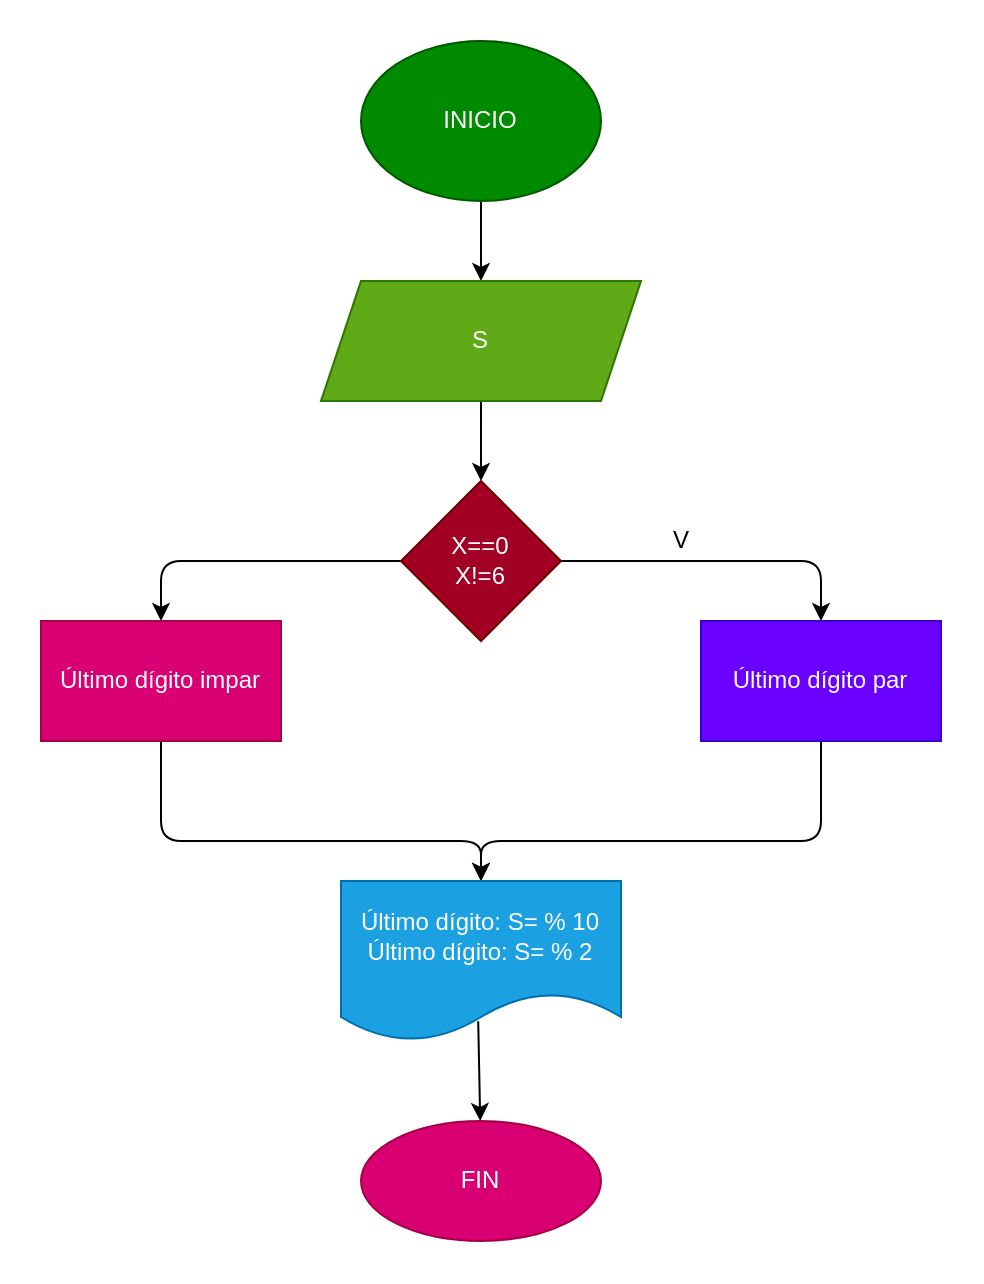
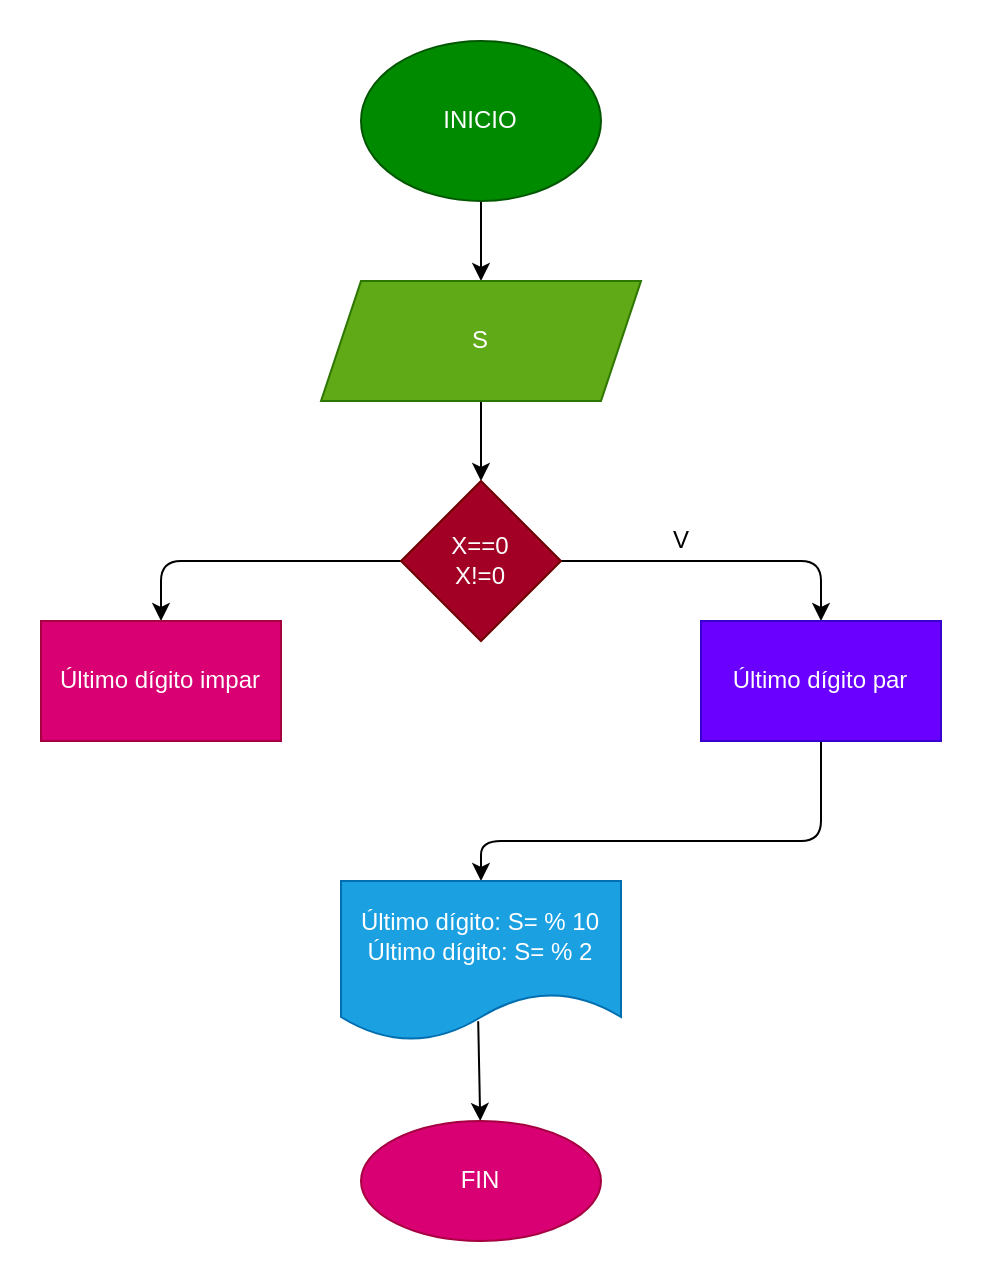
- <mxCell id="8" value="X==0&lt;br&gt;X!=6" style="rhombus;whiteSpace=wrap;html=1;fillColor=#a20025;fontColor=#ffffff;strokeColor=#6F0000;" parent="1" vertex="1"><mxGeometry x="200" y="240" width="80" height="80" as="geometry" /></mxCell>
+ <mxCell id="8" value="X==0&lt;br&gt;X!=0" style="rhombus;whiteSpace=wrap;html=1;fillColor=#a20025;fontColor=#ffffff;strokeColor=#6F0000;" parent="1" vertex="1"><mxGeometry x="200" y="240" width="80" height="80" as="geometry" /></mxCell>
- <mxCell id="11" value="" style="edgeStyle=none;html=1;" parent="1" source="12" target="15" edge="1"><mxGeometry relative="1" as="geometry"><Array as="points"><mxPoint x="80" y="420" /><mxPoint x="240" y="420" /></Array></mxGeometry></mxCell>
